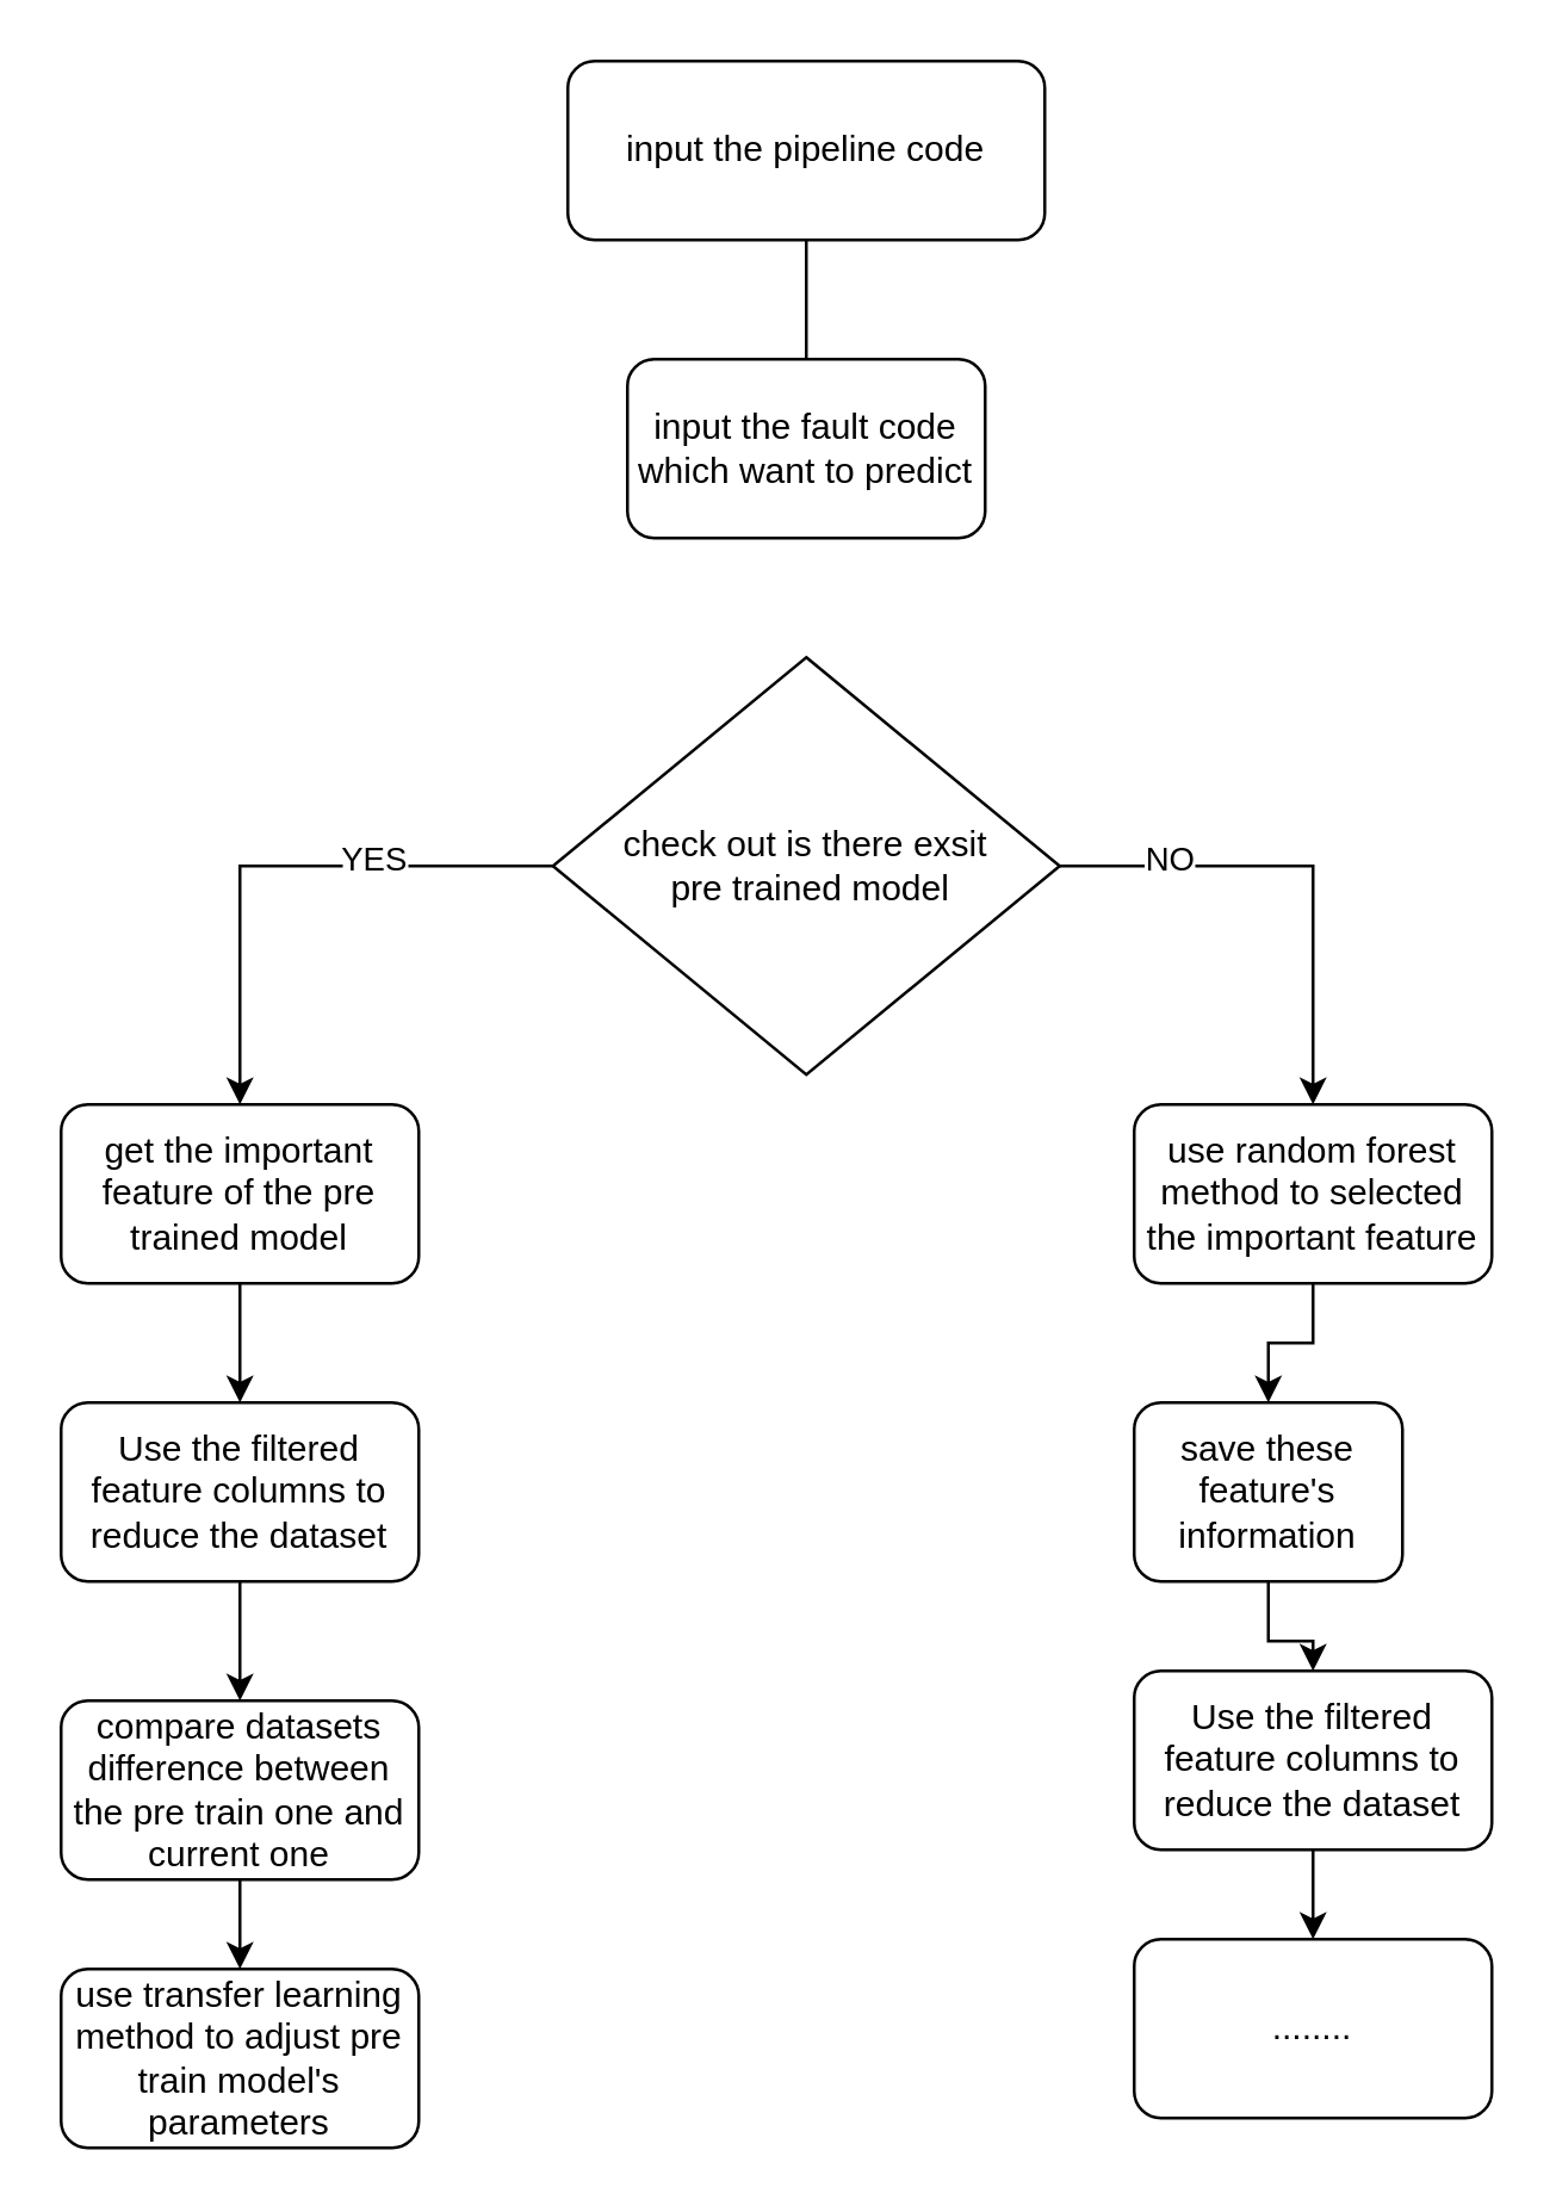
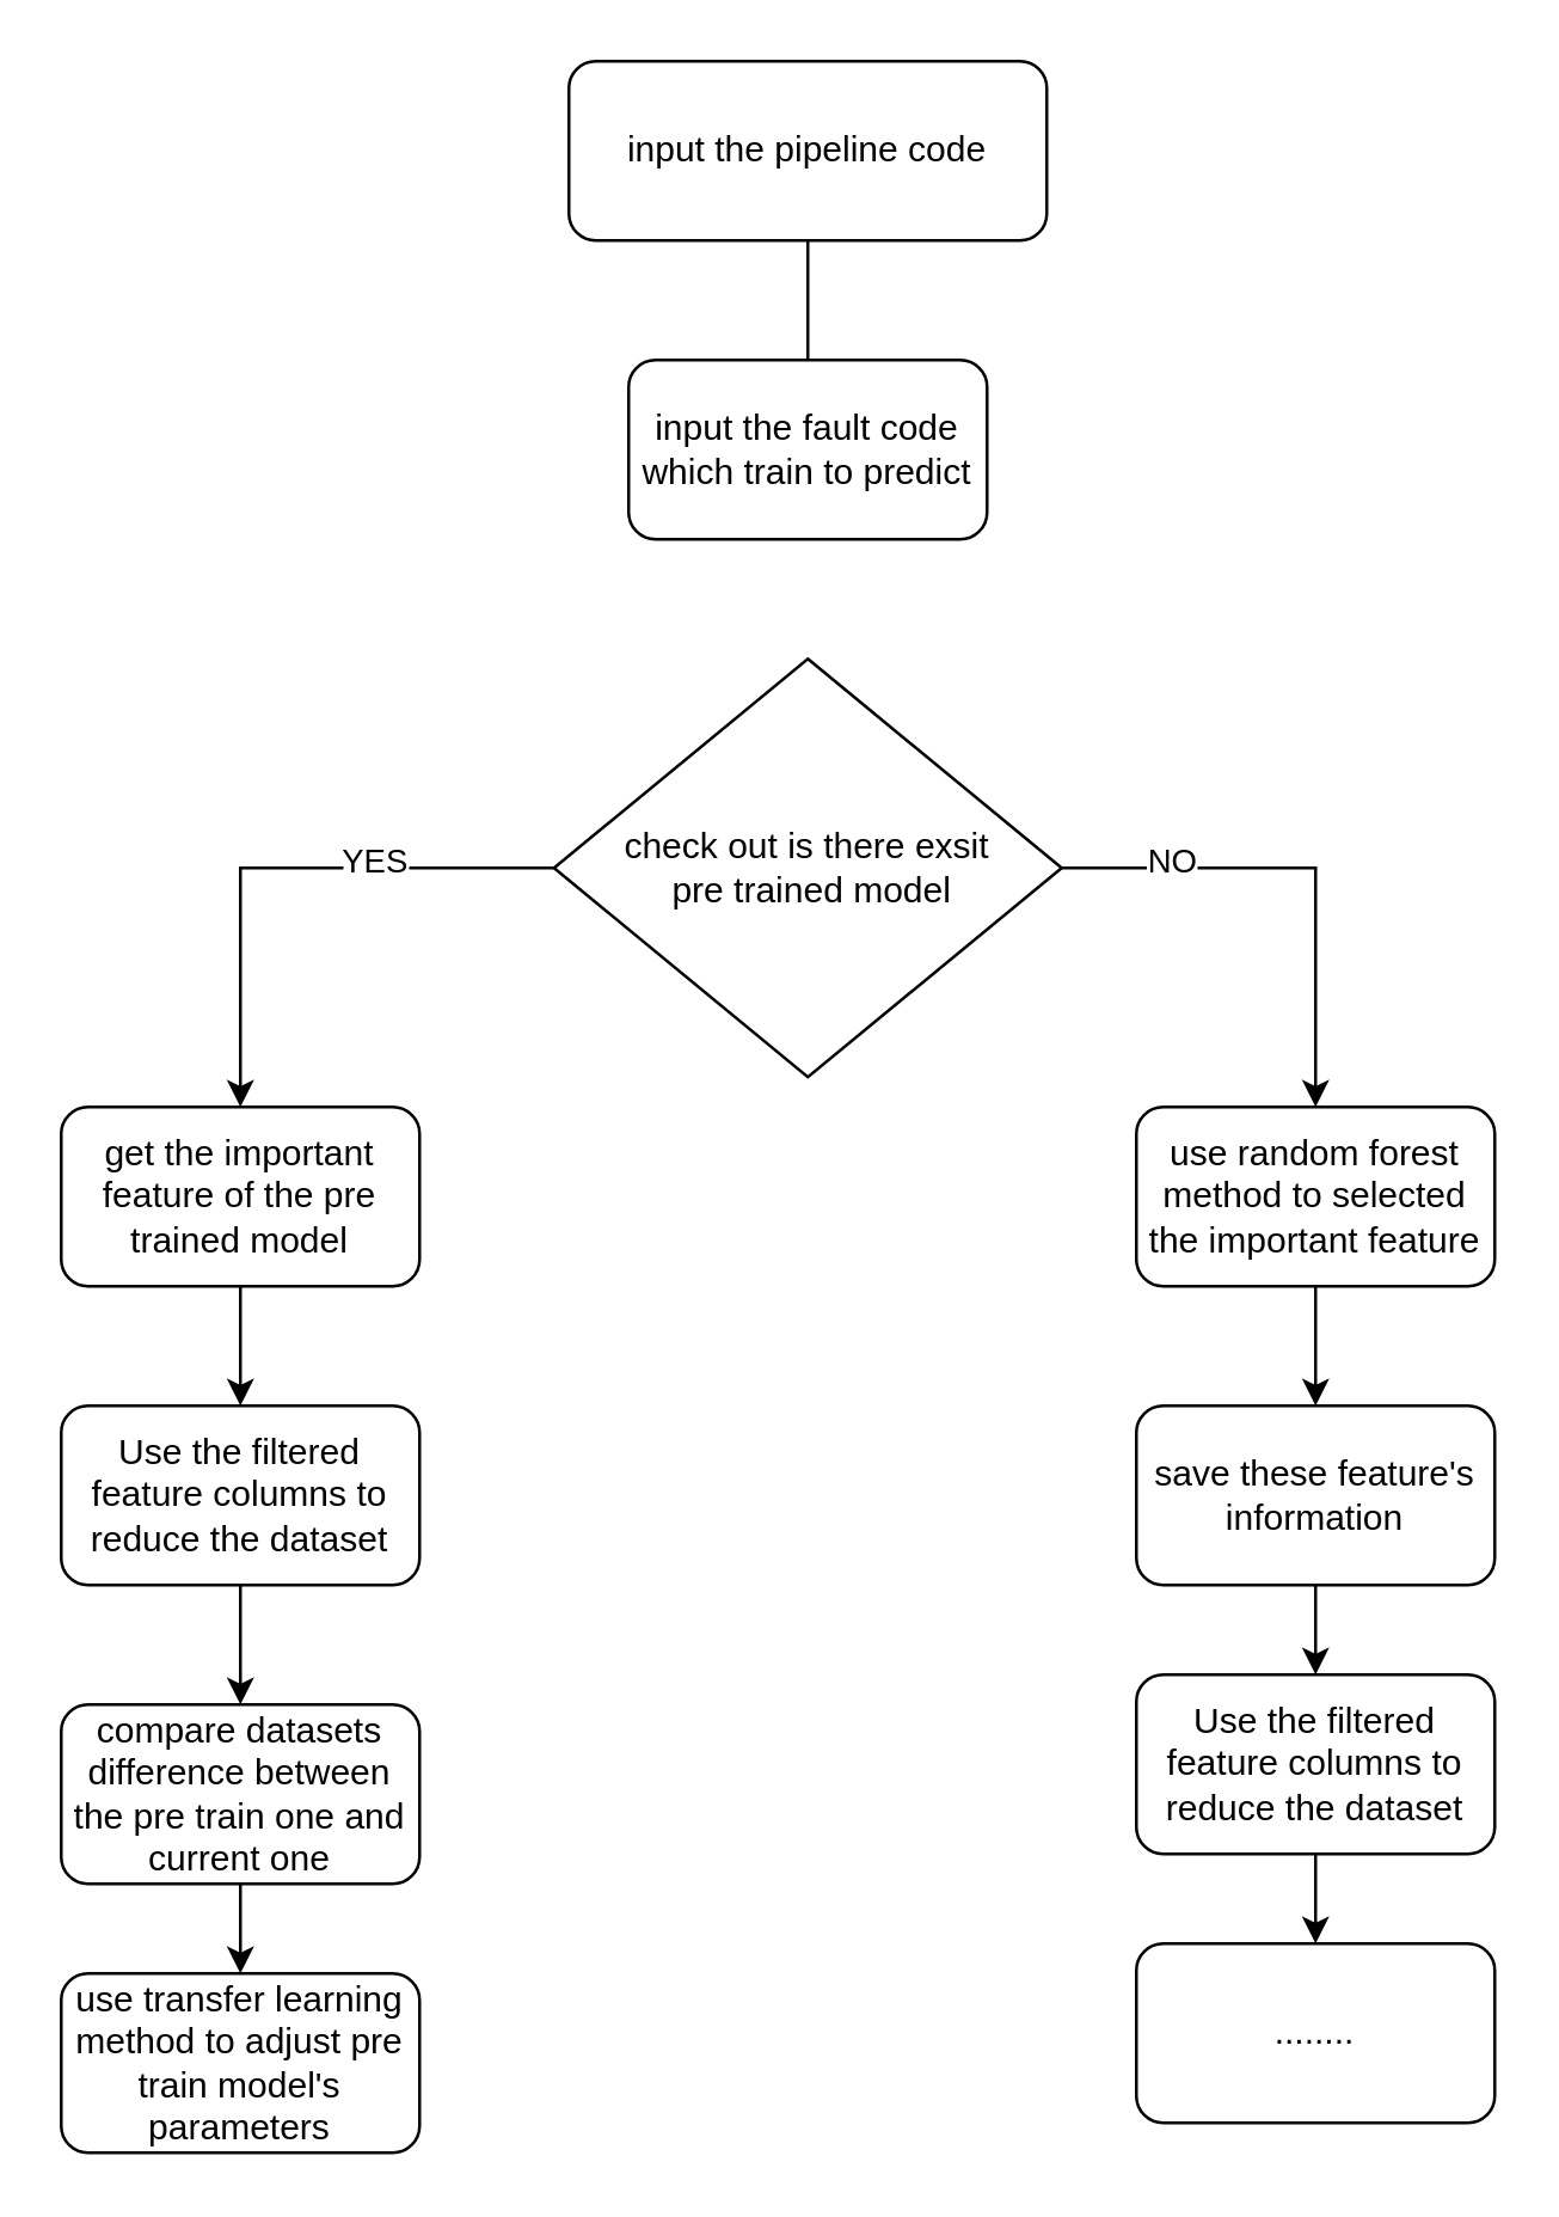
- <mxCell id="4" value="input the fault code which want to predict" style="whiteSpace=wrap;html=1;rounded=1;" vertex="1" parent="1"><mxGeometry x="210" y="120" width="120" height="60" as="geometry" /></mxCell>
+ <mxCell id="4" value="input the fault code which train to predict" style="whiteSpace=wrap;html=1;rounded=1;" vertex="1" parent="1"><mxGeometry x="210" y="120" width="120" height="60" as="geometry" /></mxCell>
- <mxCell id="20" value="save these feature's information" style="whiteSpace=wrap;html=1;rounded=1;" vertex="1" parent="1"><mxGeometry x="380" y="470" width="90" height="60" as="geometry" /></mxCell>
+ <mxCell id="20" value="save these feature's information" style="whiteSpace=wrap;html=1;rounded=1;" vertex="1" parent="1"><mxGeometry x="380" y="470" width="120" height="60" as="geometry" /></mxCell>
